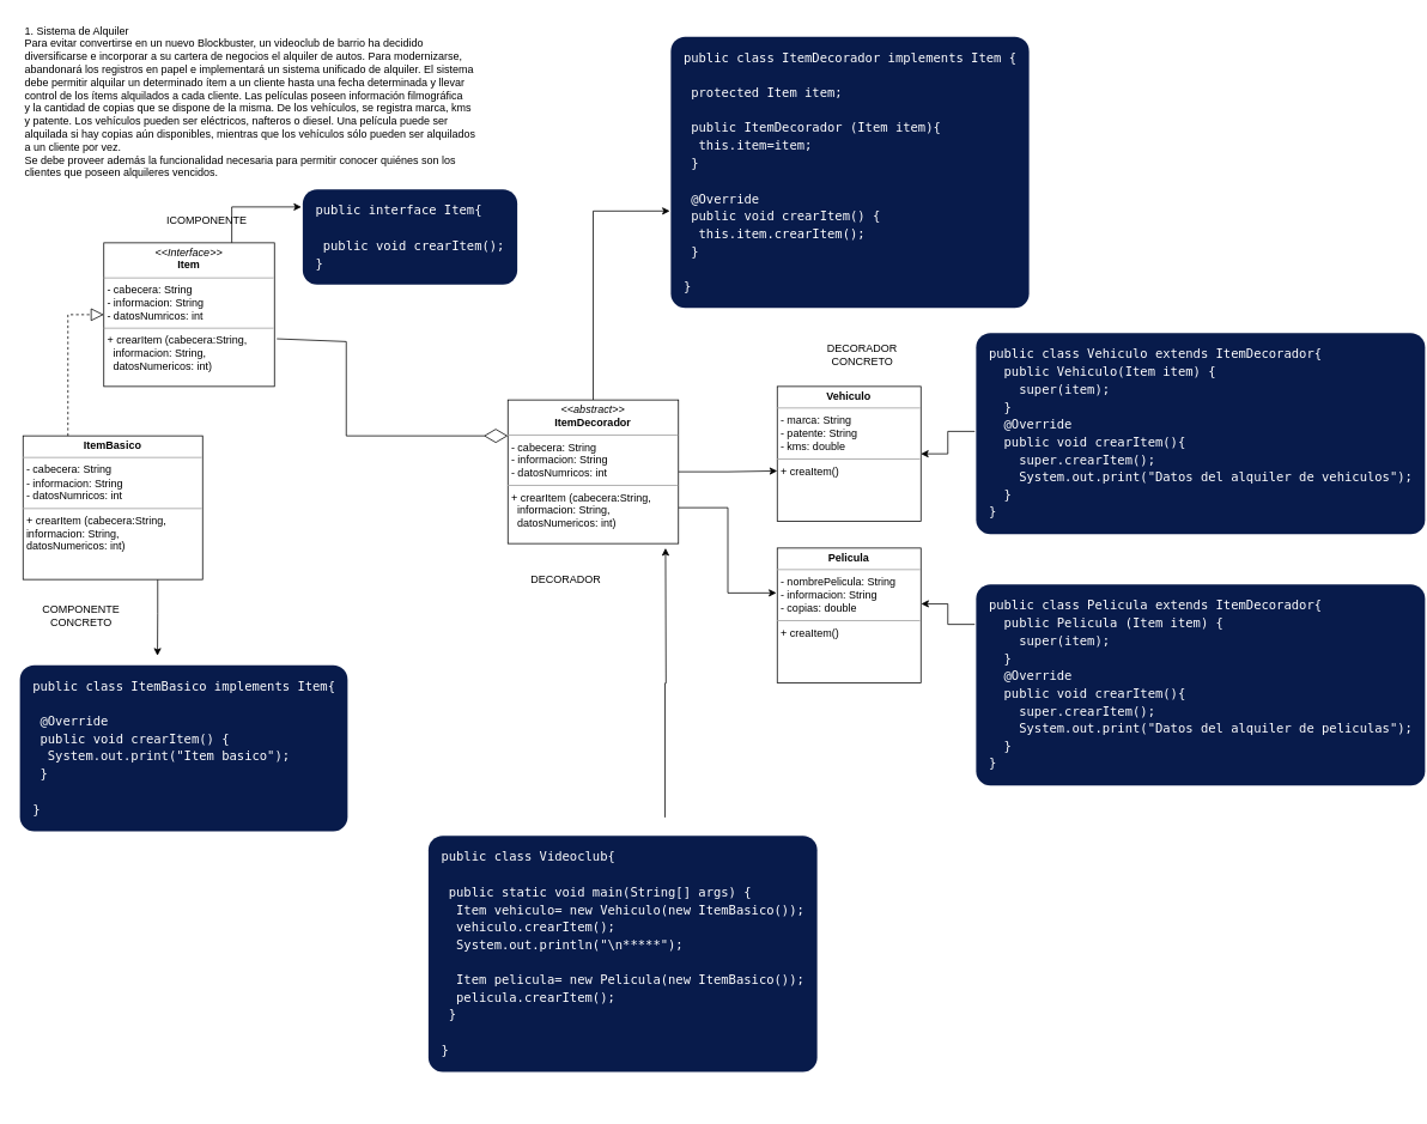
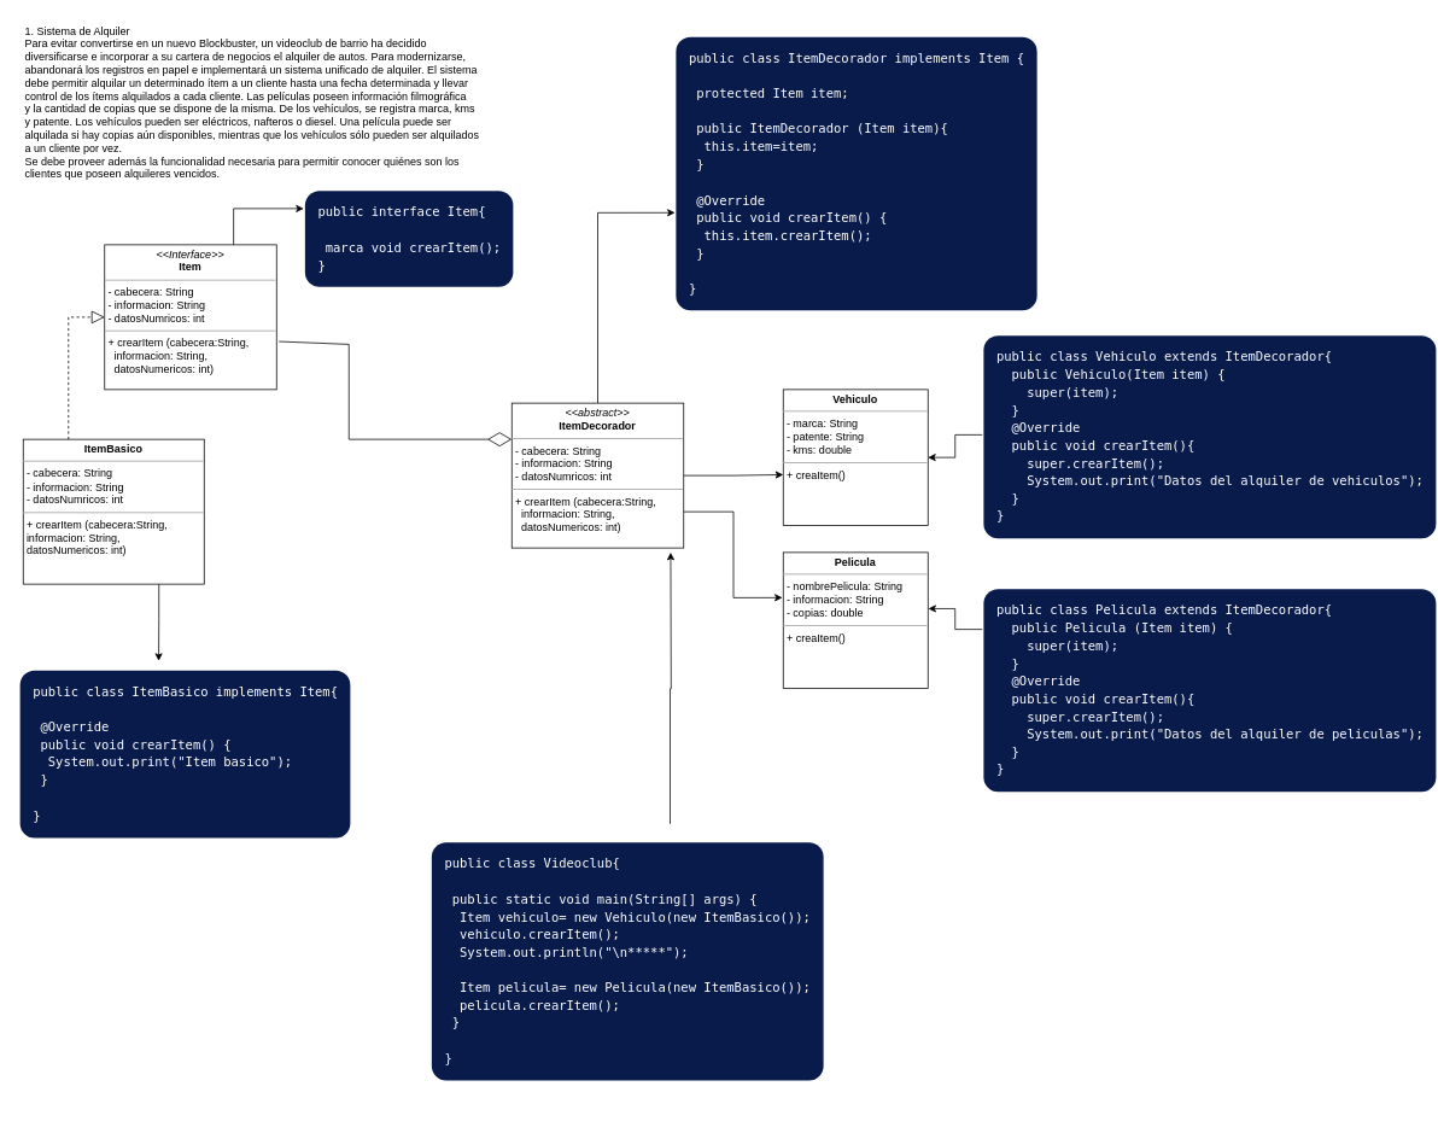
- <mxCell id="19" value="&lt;pre style=&quot;box-sizing: border-box; font-family: monospace, monospace; font-size: 14px; background: rgb(8, 27, 75); border-radius: 16px; color: rgb(255, 255, 255); line-height: 1.4em; padding: 1em; display: block; margin: 1em 0px; overflow: auto; overflow-wrap: normal; font-style: normal; font-variant-ligatures: normal; font-variant-caps: normal; font-weight: 400; letter-spacing: normal; orphans: 2; text-align: left; text-indent: 0px; text-transform: none; widows: 2; word-spacing: 0px; -webkit-text-stroke-width: 0px; text-decoration-thickness: initial; text-decoration-style: initial; text-decoration-color: initial;&quot;&gt;&lt;code style=&quot;box-sizing: border-box; font-family: monospace, monospace; font-size: 14px; background: 0px center; border-radius: 0px; color: inherit; line-height: 1.4em; padding: 0px;&quot;&gt;public interface Item{&lt;br&gt;&lt;br&gt; public void crearItem();&lt;br&gt;}&lt;/code&gt;&lt;/pre&gt;" style="text;whiteSpace=wrap;html=1;" vertex="1" parent="1"><mxGeometry x="335" y="190" width="300" height="160" as="geometry" /></mxCell>
+ <mxCell id="19" value="&lt;pre style=&quot;box-sizing: border-box; font-family: monospace, monospace; font-size: 14px; background: rgb(8, 27, 75); border-radius: 16px; color: rgb(255, 255, 255); line-height: 1.4em; padding: 1em; display: block; margin: 1em 0px; overflow: auto; overflow-wrap: normal; font-style: normal; font-variant-ligatures: normal; font-variant-caps: normal; font-weight: 400; letter-spacing: normal; orphans: 2; text-align: left; text-indent: 0px; text-transform: none; widows: 2; word-spacing: 0px; -webkit-text-stroke-width: 0px; text-decoration-thickness: initial; text-decoration-style: initial; text-decoration-color: initial;&quot;&gt;&lt;code style=&quot;box-sizing: border-box; font-family: monospace, monospace; font-size: 14px; background: 0px center; border-radius: 0px; color: inherit; line-height: 1.4em; padding: 0px;&quot;&gt;public interface Item{&lt;br&gt;&lt;br&gt; marca void crearItem();&lt;br&gt;}&lt;/code&gt;&lt;/pre&gt;" style="text;whiteSpace=wrap;html=1;" vertex="1" parent="1"><mxGeometry x="335" y="190" width="300" height="160" as="geometry" /></mxCell>
- <mxCell id="10" value="ICOMPONENTE" style="text;html=1;strokeColor=none;fillColor=none;align=center;verticalAlign=middle;whiteSpace=wrap;rounded=0;" vertex="1" parent="1"><mxGeometry x="165" y="230" width="130" height="30" as="geometry" /></mxCell>
- <mxCell id="12" value="DECORADOR &lt;br&gt;CONCRETO" style="text;html=1;strokeColor=none;fillColor=none;align=center;verticalAlign=middle;whiteSpace=wrap;rounded=0;" vertex="1" parent="1"><mxGeometry x="895" y="370" width="130" height="50" as="geometry" /></mxCell>
- <mxCell id="17" value="DECORADOR" style="text;html=1;strokeColor=none;fillColor=none;align=center;verticalAlign=middle;whiteSpace=wrap;rounded=0;" vertex="1" parent="1"><mxGeometry x="565" y="620" width="130" height="50" as="geometry" /></mxCell>
- <mxCell id="11" value="COMPONENTE CONCRETO" style="text;html=1;strokeColor=none;fillColor=none;align=center;verticalAlign=middle;whiteSpace=wrap;rounded=0;" vertex="1" parent="1"><mxGeometry x="25" y="660" width="130" height="50" as="geometry" /></mxCell>
